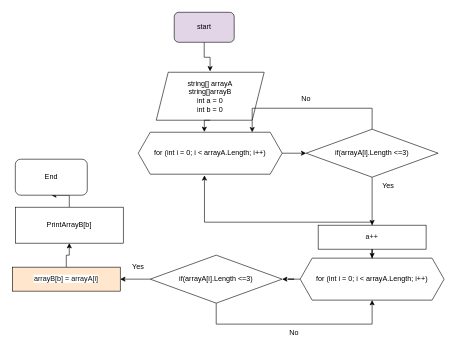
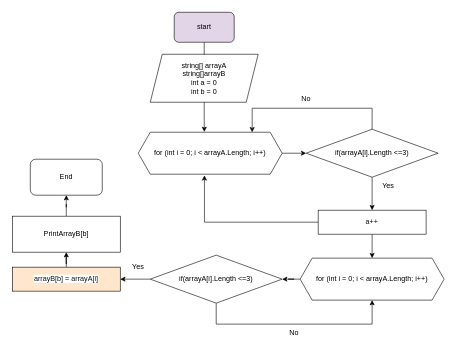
- <mxCell id="4" value="string[] arrayA&lt;br&gt;string[]arrayB&lt;br&gt;int a = 0&lt;br&gt;int b = 0" style="shape=parallelogram;perimeter=parallelogramPerimeter;whiteSpace=wrap;html=1;fixedSize=1;" vertex="1" parent="1"><mxGeometry x="260" y="120" width="180" height="80" as="geometry" /></mxCell>
+ <mxCell id="4" value="string[] arrayA&lt;br&gt;string[]arrayB&lt;br&gt;int a = 0&lt;br&gt;int b = 0" style="shape=parallelogram;perimeter=parallelogramPerimeter;whiteSpace=wrap;html=1;fixedSize=1;" vertex="1" parent="1"><mxGeometry x="250" y="90" width="180" height="80" as="geometry" /></mxCell>
- <mxCell id="25" value="End" style="rounded=1;whiteSpace=wrap;html=1;" vertex="1" parent="1"><mxGeometry x="25" y="265" width="120" height="60" as="geometry" /></mxCell>
+ <mxCell id="25" value="End" style="rounded=1;whiteSpace=wrap;html=1;" vertex="1" parent="1"><mxGeometry x="50" y="265" width="120" height="60" as="geometry" /></mxCell>
- <mxCell id="24" value="PrintArrayB[b]" style="rounded=0;whiteSpace=wrap;html=1;" vertex="1" parent="1"><mxGeometry x="25" y="345" width="180" height="60" as="geometry" /></mxCell>
+ <mxCell id="24" value="PrintArrayB[b]" style="rounded=0;whiteSpace=wrap;html=1;" vertex="1" parent="1"><mxGeometry x="20" y="360" width="180" height="60" as="geometry" /></mxCell>
- <mxCell id="13" value="&lt;span style=&quot;background-color: rgb(255, 255, 255); color: rgb(17, 17, 17); font-family: Montserrat, Arial, &amp;quot;Helvetica Neue&amp;quot;, Helvetica, sans-serif; text-align: left; caret-color: rgb(17, 17, 17);&quot;&gt;a++&lt;br&gt;&lt;/span&gt;" style="rounded=0;whiteSpace=wrap;html=1;" vertex="1" parent="1"><mxGeometry x="530" y="375" width="180" height="40" as="geometry" /></mxCell>
+ <mxCell id="13" value="&lt;span style=&quot;background-color: rgb(255, 255, 255); color: rgb(17, 17, 17); font-family: Montserrat, Arial, &amp;quot;Helvetica Neue&amp;quot;, Helvetica, sans-serif; text-align: left; caret-color: rgb(17, 17, 17);&quot;&gt;a++&lt;br&gt;&lt;/span&gt;" style="rounded=0;whiteSpace=wrap;html=1;" vertex="1" parent="1"><mxGeometry x="530" y="350" width="180" height="40" as="geometry" /></mxCell>
